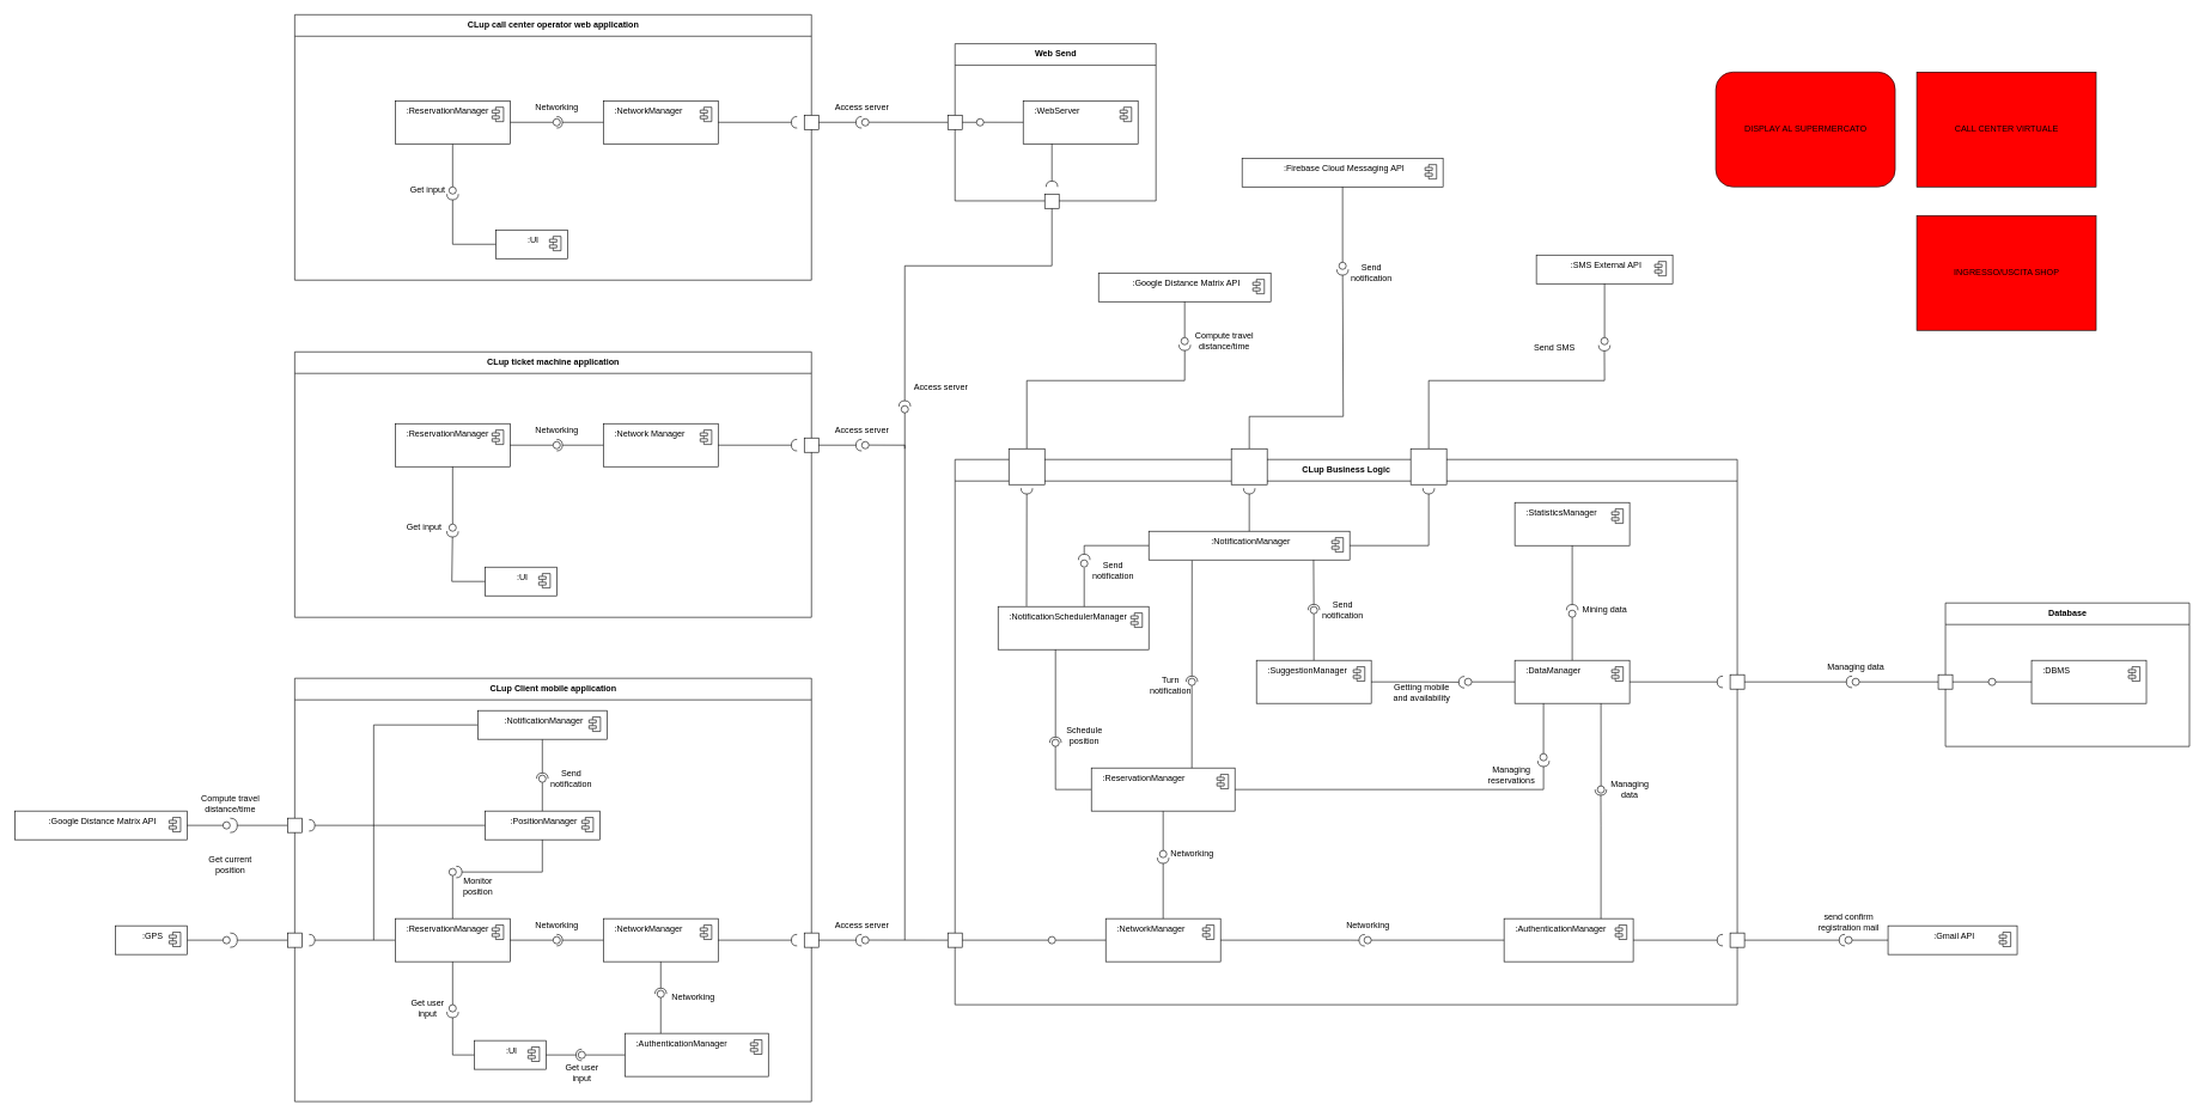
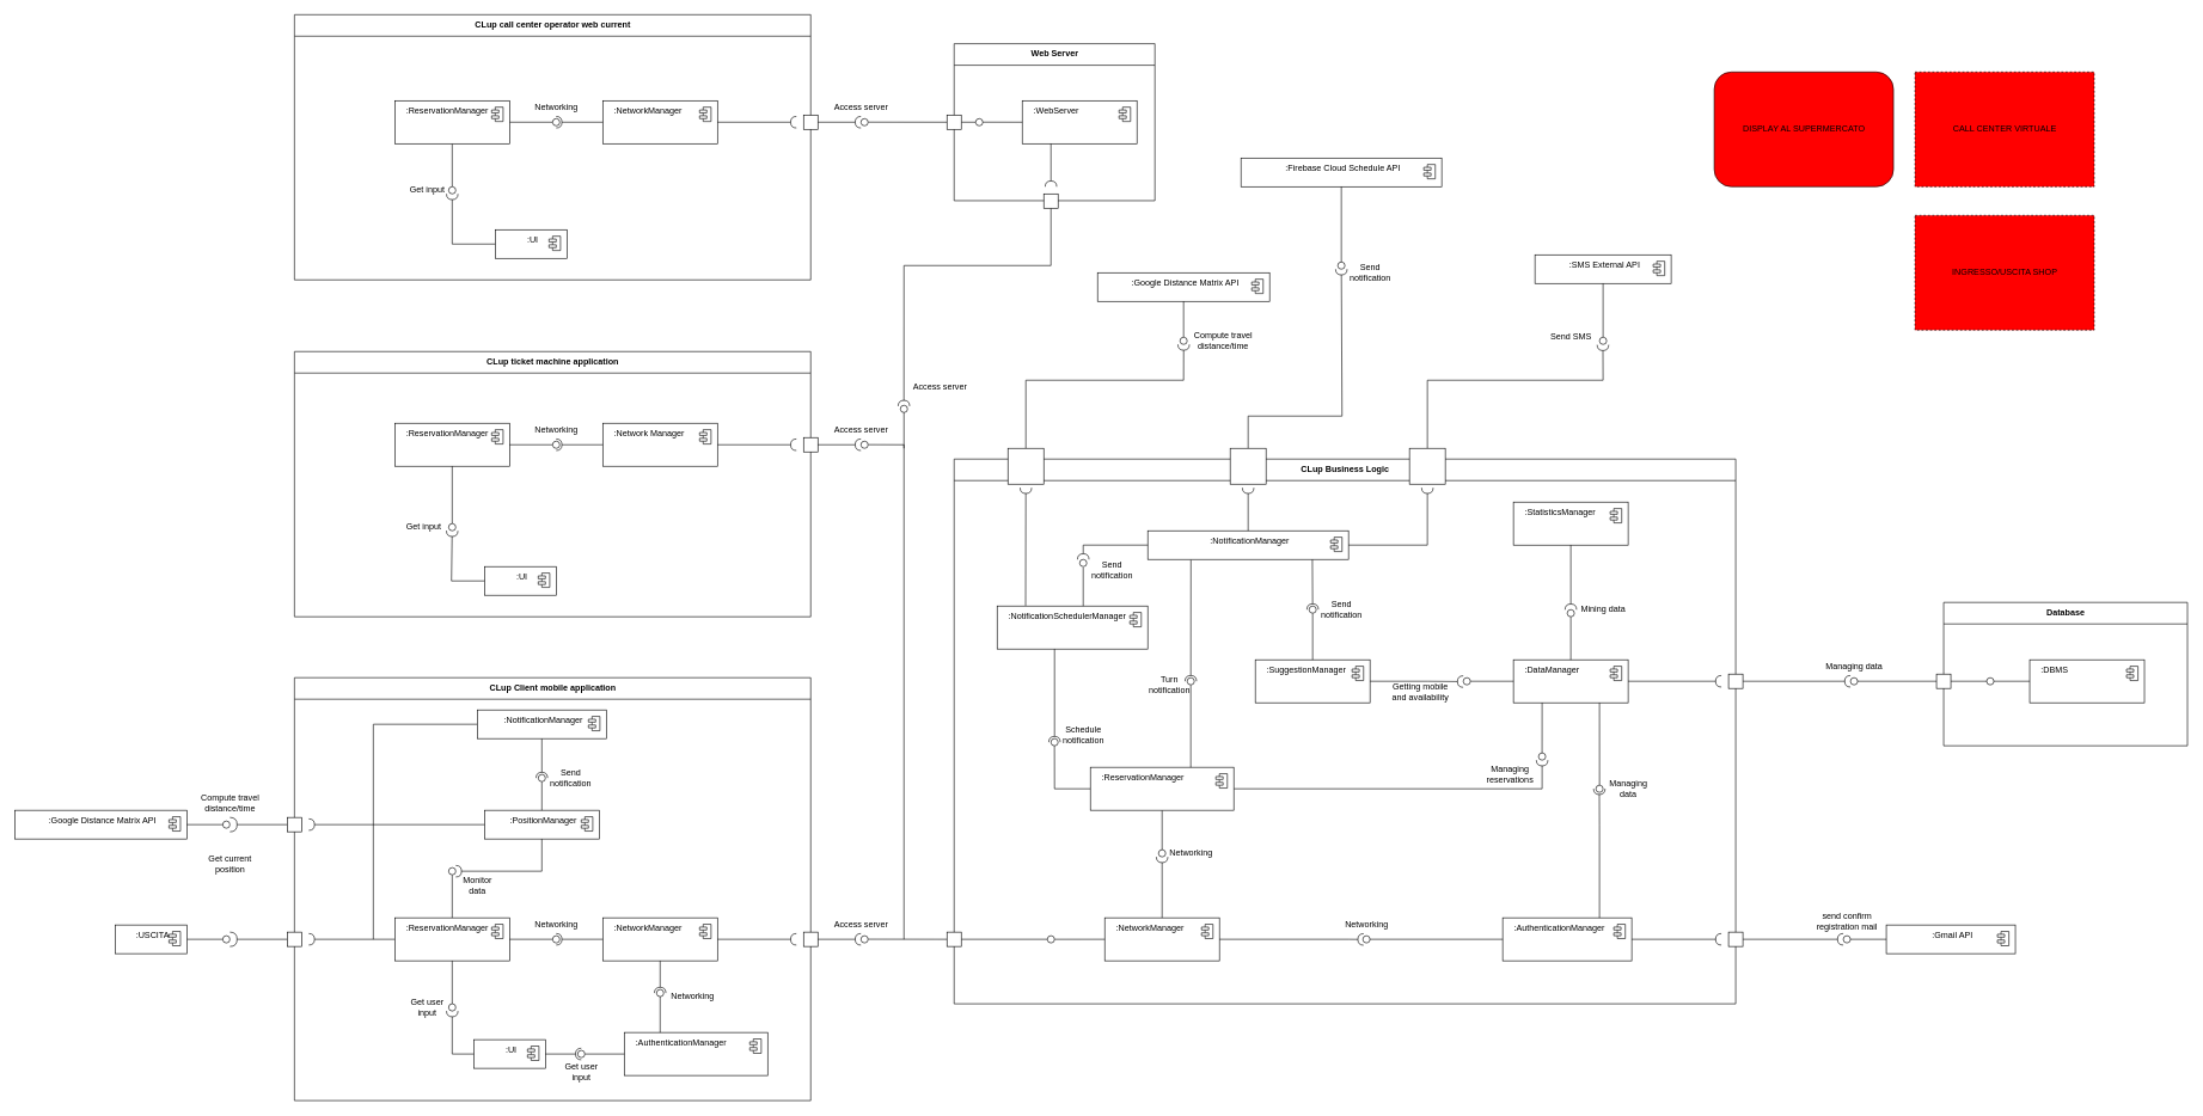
- <mxCell id="2" value="CLup call center operator web application" style="swimlane;fontStyle=1;align=center;verticalAlign=top;childLayout=stackLayout;horizontal=1;startSize=30;horizontalStack=0;resizeParent=1;resizeParentMax=0;resizeLast=0;collapsible=0;marginBottom=0;html=1;" parent="1" vertex="1"><mxGeometry x="410" y="20" width="720" height="370" as="geometry" /></mxCell>
+ <mxCell id="2" value="CLup call center operator web current" style="swimlane;fontStyle=1;align=center;verticalAlign=top;childLayout=stackLayout;horizontal=1;startSize=30;horizontalStack=0;resizeParent=1;resizeParentMax=0;resizeLast=0;collapsible=0;marginBottom=0;html=1;" parent="1" vertex="1"><mxGeometry x="410" y="20" width="720" height="370" as="geometry" /></mxCell>
- <mxCell id="4" value="Web Send" style="swimlane;fontStyle=1;align=center;verticalAlign=top;childLayout=stackLayout;horizontal=1;startSize=30;horizontalStack=0;resizeParent=1;resizeParentMax=0;resizeLast=0;collapsible=0;marginBottom=0;html=1;" parent="1" vertex="1"><mxGeometry x="1330" y="60.5" width="280" height="219" as="geometry" /></mxCell>
+ <mxCell id="4" value="Web Server" style="swimlane;fontStyle=1;align=center;verticalAlign=top;childLayout=stackLayout;horizontal=1;startSize=30;horizontalStack=0;resizeParent=1;resizeParentMax=0;resizeLast=0;collapsible=0;marginBottom=0;html=1;" parent="1" vertex="1"><mxGeometry x="1330" y="60.5" width="280" height="219" as="geometry" /></mxCell>
- <mxCell id="276" value="CALL CENTER VIRTUALE" style="html=1;fillColor=#FF0000;strokeColor=#000000;" vertex="1" parent="1"><mxGeometry x="2670" y="100" width="250" height="160" as="geometry" /></mxCell>
+ <mxCell id="276" value="CALL CENTER VIRTUALE" style="html=1;fillColor=#FF0000;strokeColor=#000000;dashed=1;" vertex="1" parent="1"><mxGeometry x="2670" y="100" width="250" height="160" as="geometry" /></mxCell>
- <mxCell id="245" value=":Firebase Cloud Messaging API" style="html=1;align=center;spacingLeft=4;verticalAlign=top;strokeColor=none;fillColor=none;" parent="243" vertex="1"><mxGeometry width="280" height="40" as="geometry" /></mxCell>
+ <mxCell id="245" value=":Firebase Cloud Schedule API" style="html=1;align=center;spacingLeft=4;verticalAlign=top;strokeColor=none;fillColor=none;" parent="243" vertex="1"><mxGeometry width="280" height="40" as="geometry" /></mxCell>
- <mxCell id="277" value="INGRESSO/USCITA SHOP" style="html=1;fillColor=#FF0000;strokeColor=#000000;" vertex="1" parent="1"><mxGeometry x="2670" y="300" width="250" height="160" as="geometry" /></mxCell>
+ <mxCell id="277" value="INGRESSO/USCITA SHOP" style="html=1;fillColor=#FF0000;strokeColor=#000000;dashed=1;" vertex="1" parent="1"><mxGeometry x="2670" y="300" width="250" height="160" as="geometry" /></mxCell>
- <mxCell id="260" value="Send SMS" style="text;html=1;align=center;verticalAlign=middle;resizable=0;points=[];autosize=1;" parent="1" vertex="1"><mxGeometry x="2130" y="475" width="70" height="20" as="geometry" /></mxCell>
+ <mxCell id="260" value="Send SMS" style="text;html=1;align=center;verticalAlign=middle;resizable=0;points=[];autosize=1;" parent="1" vertex="1"><mxGeometry x="2155" y="460" width="70" height="20" as="geometry" /></mxCell>
- <mxCell id="274" value="Schedule &lt;br&gt;position" style="text;html=1;align=center;verticalAlign=middle;resizable=0;points=[];autosize=1;" vertex="1" parent="1"><mxGeometry x="1475" y="1010" width="70" height="30" as="geometry" /></mxCell>
+ <mxCell id="274" value="Schedule &lt;br&gt;notification" style="text;html=1;align=center;verticalAlign=middle;resizable=0;points=[];autosize=1;" vertex="1" parent="1"><mxGeometry x="1475" y="1010" width="70" height="30" as="geometry" /></mxCell>
- <mxCell id="55" value="Monitor&lt;br&gt;position" style="text;html=1;align=center;verticalAlign=middle;resizable=0;points=[];autosize=1;" parent="1" vertex="1"><mxGeometry x="635" y="1220" width="60" height="30" as="geometry" /></mxCell>
+ <mxCell id="55" value="Monitor&lt;br&gt;data" style="text;html=1;align=center;verticalAlign=middle;resizable=0;points=[];autosize=1;" parent="1" vertex="1"><mxGeometry x="635" y="1220" width="60" height="30" as="geometry" /></mxCell>
- <mxCell id="26" value=":GPS" style="html=1;align=center;spacingLeft=4;verticalAlign=top;strokeColor=none;fillColor=none;" parent="24" vertex="1"><mxGeometry width="100" height="40" as="geometry" /></mxCell>
+ <mxCell id="26" value=":USCITA" style="html=1;align=center;spacingLeft=4;verticalAlign=top;strokeColor=none;fillColor=none;" parent="24" vertex="1"><mxGeometry width="100" height="40" as="geometry" /></mxCell>
